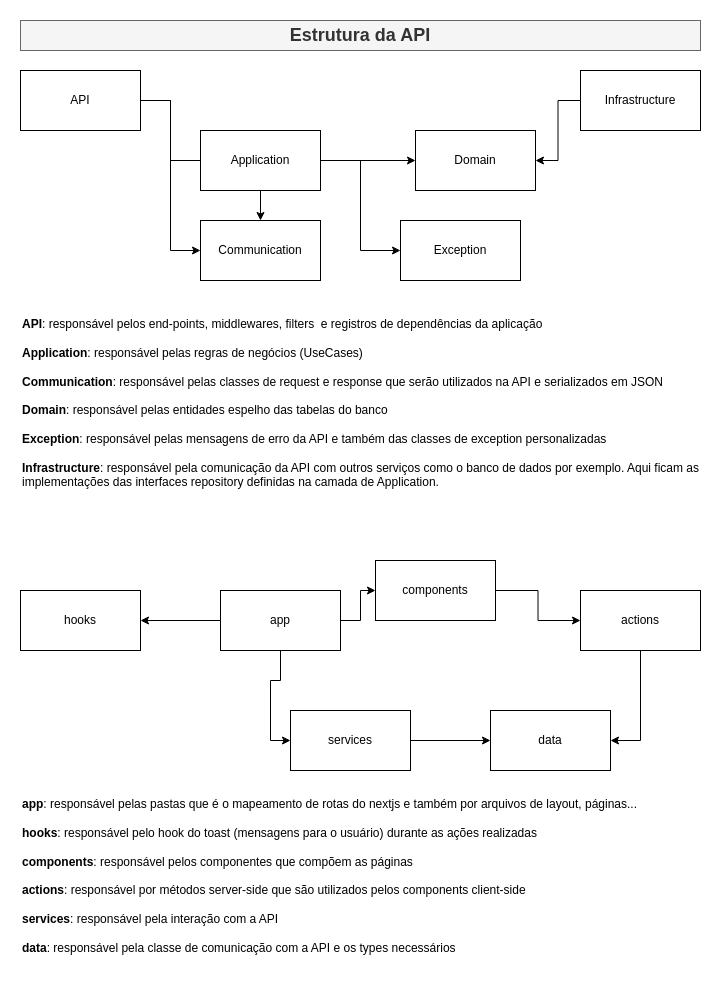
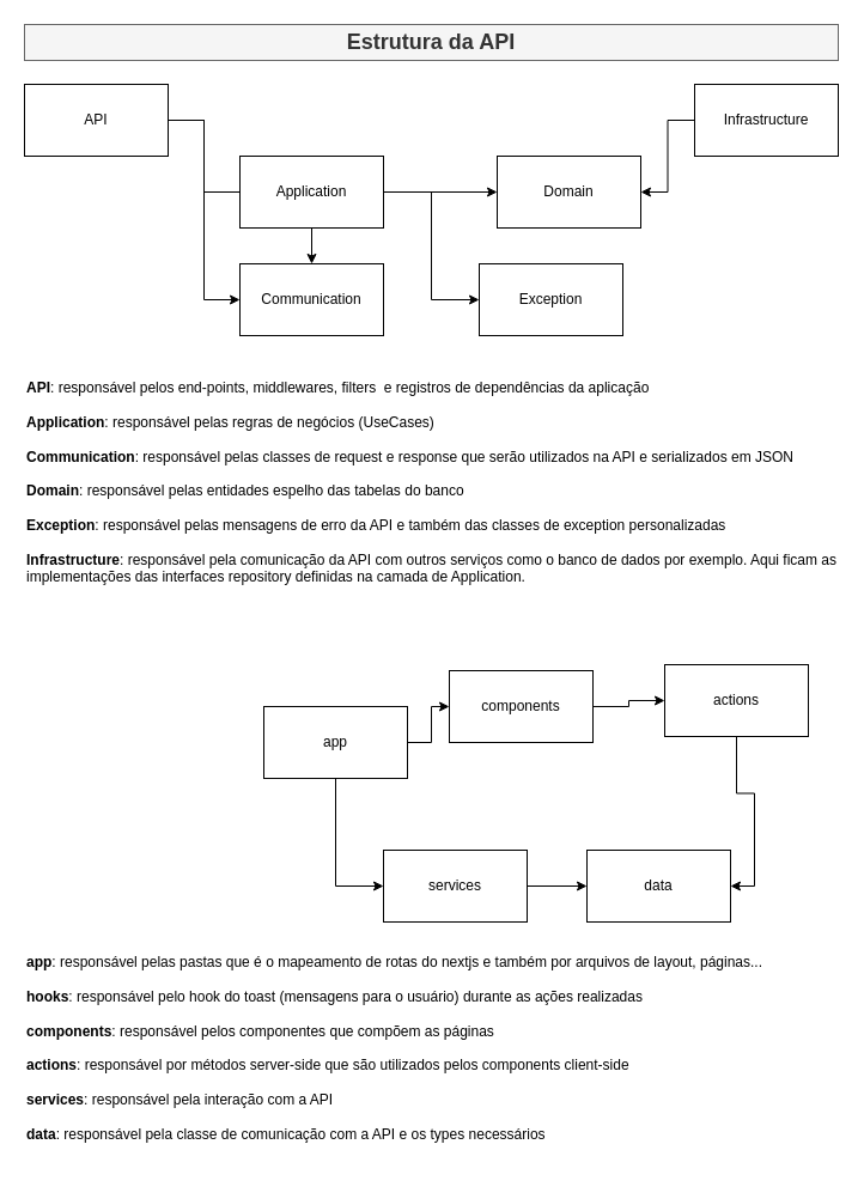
- <mxCell id="25" value="hooks" style="rounded=0;whiteSpace=wrap;html=1;" vertex="1" parent="1"><mxGeometry x="20" y="590" width="120" height="60" as="geometry" /></mxCell>
- <mxCell id="17" style="edgeStyle=orthogonalEdgeStyle;rounded=0;orthogonalLoop=1;jettySize=auto;html=1;entryX=1;entryY=0.5;entryDx=0;entryDy=0;" edge="1" parent="1" source="19" target="25"><mxGeometry relative="1" as="geometry" /></mxCell>
- <mxCell id="21" value="actions" style="rounded=0;whiteSpace=wrap;html=1;" vertex="1" parent="1"><mxGeometry x="580" y="590" width="120" height="60" as="geometry" /></mxCell>
+ <mxCell id="21" value="actions" style="rounded=0;whiteSpace=wrap;html=1;" vertex="1" parent="1"><mxGeometry x="555" y="555" width="120" height="60" as="geometry" /></mxCell>
- <mxCell id="27" value="services" style="rounded=0;whiteSpace=wrap;html=1;" vertex="1" parent="1"><mxGeometry x="290" y="710" width="120" height="60" as="geometry" /></mxCell>
+ <mxCell id="27" value="services" style="rounded=0;whiteSpace=wrap;html=1;" vertex="1" parent="1"><mxGeometry x="320" y="710" width="120" height="60" as="geometry" /></mxCell>
